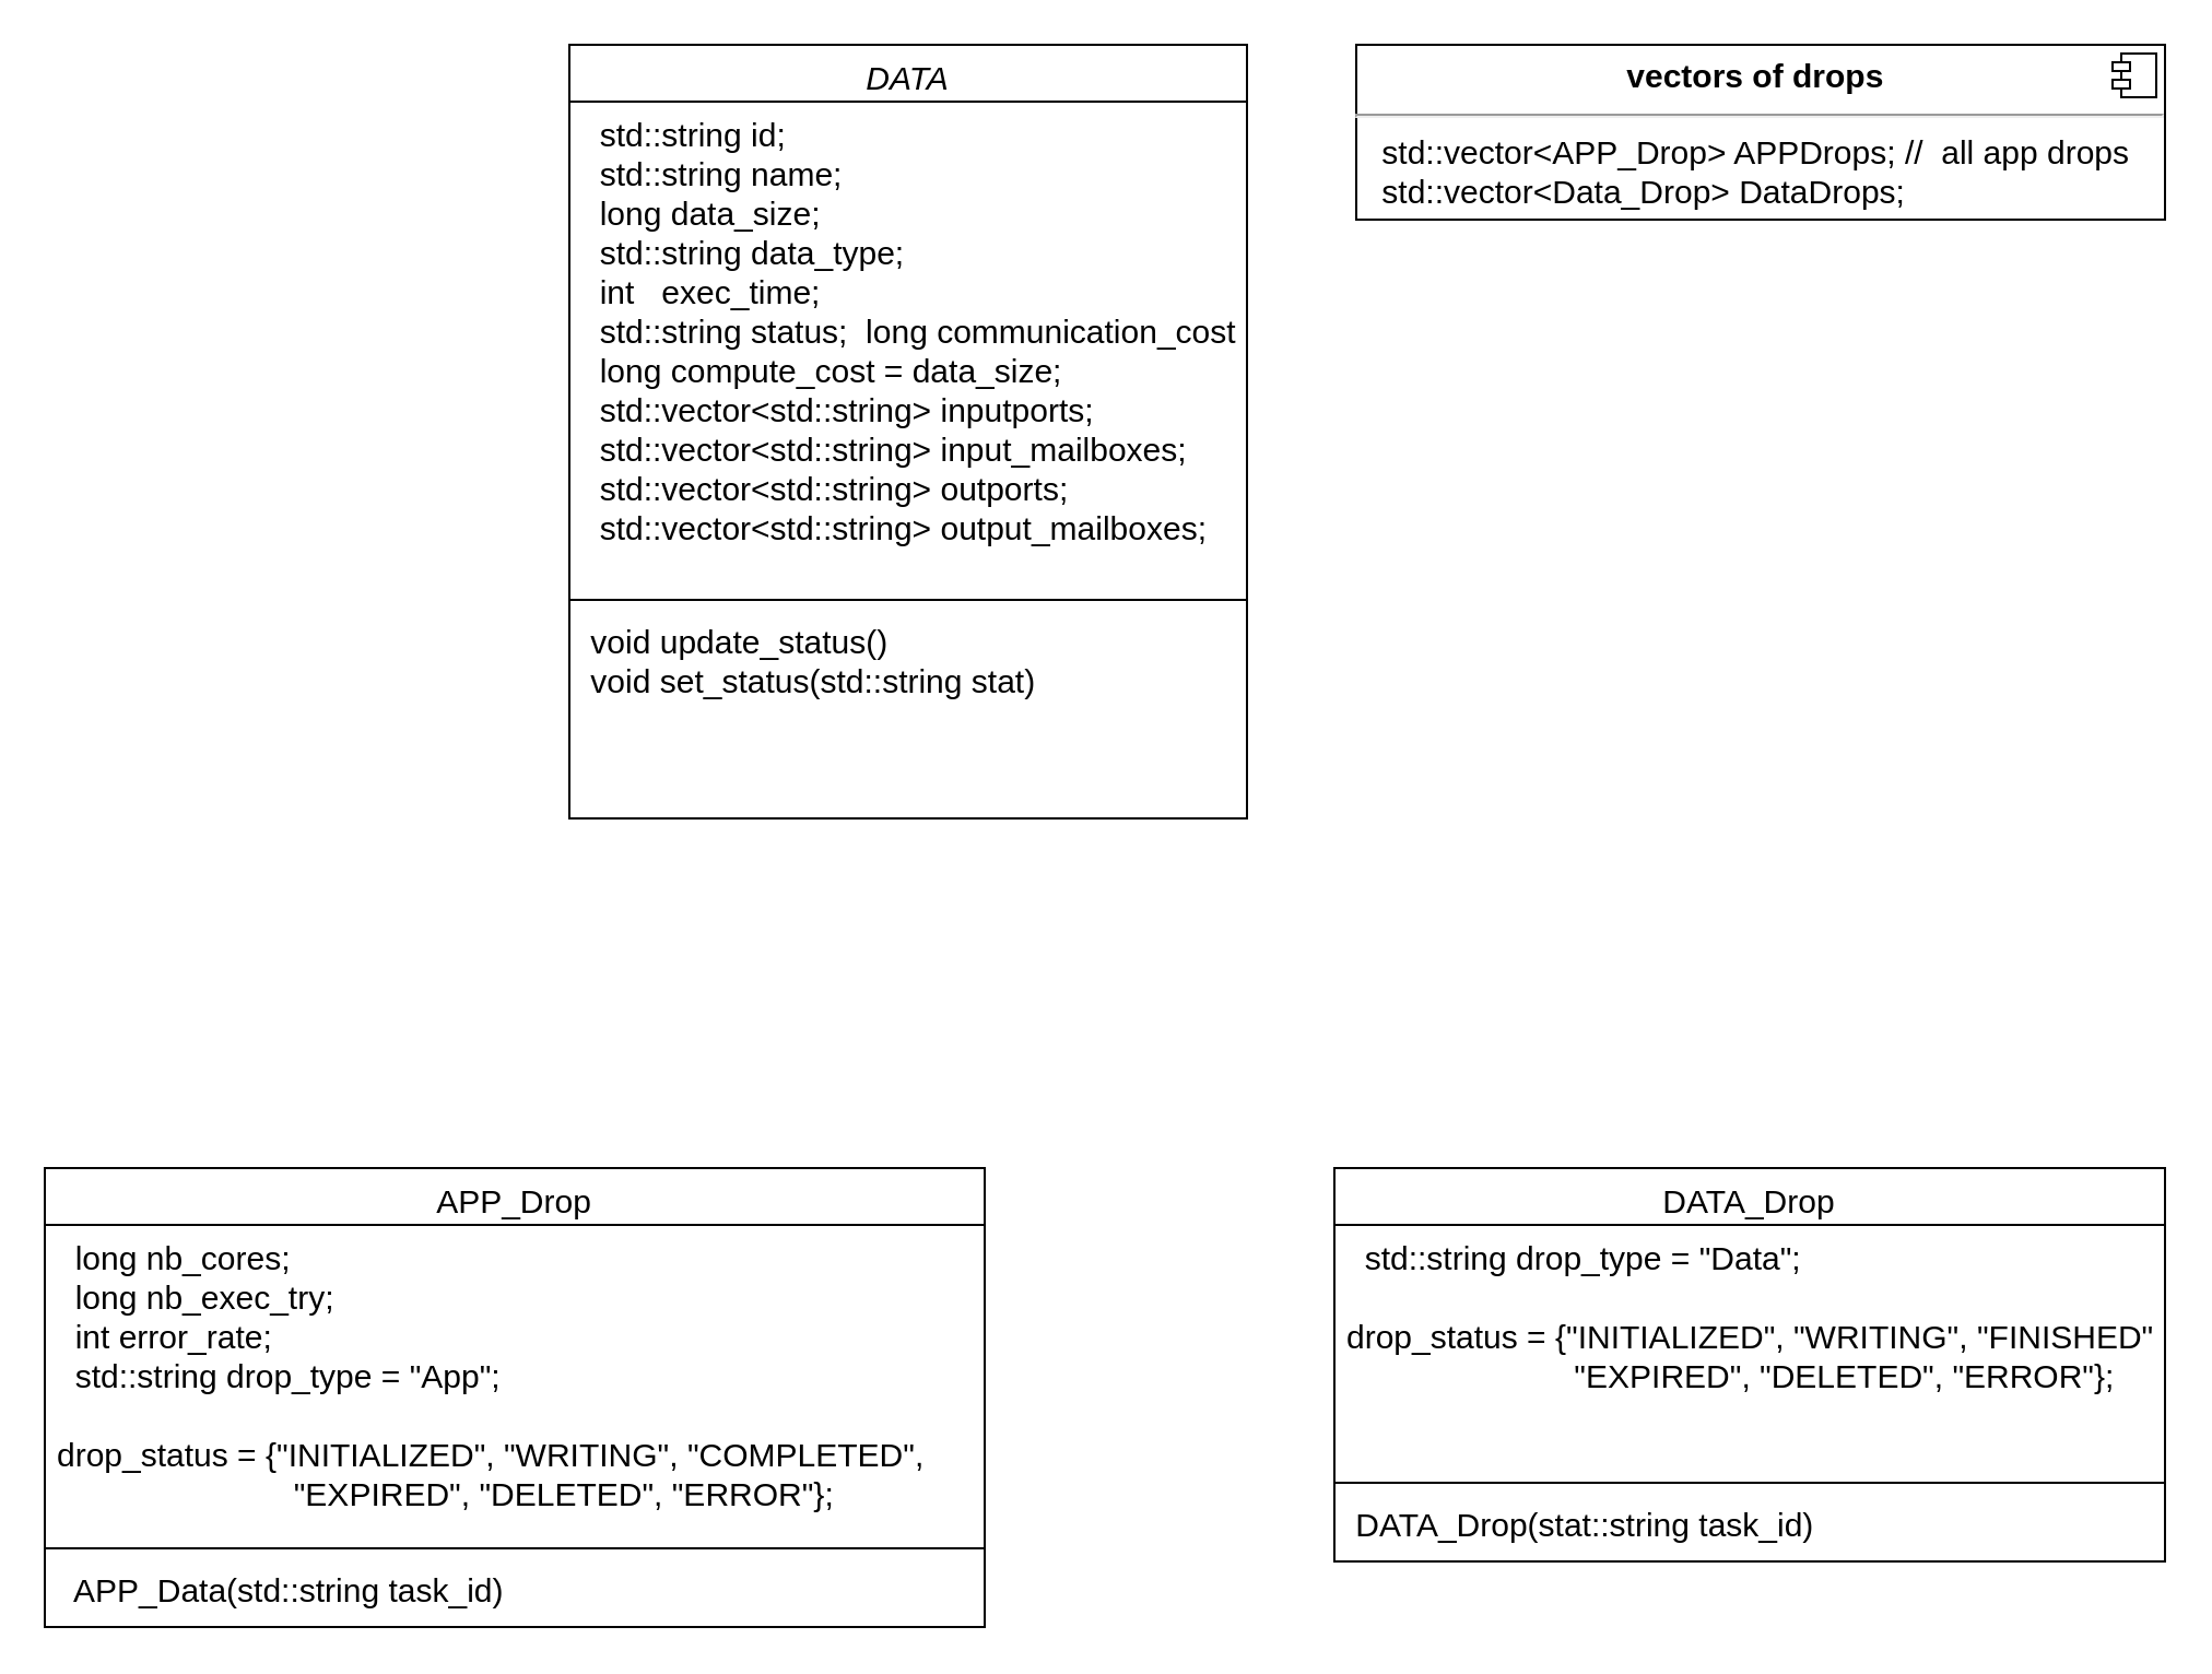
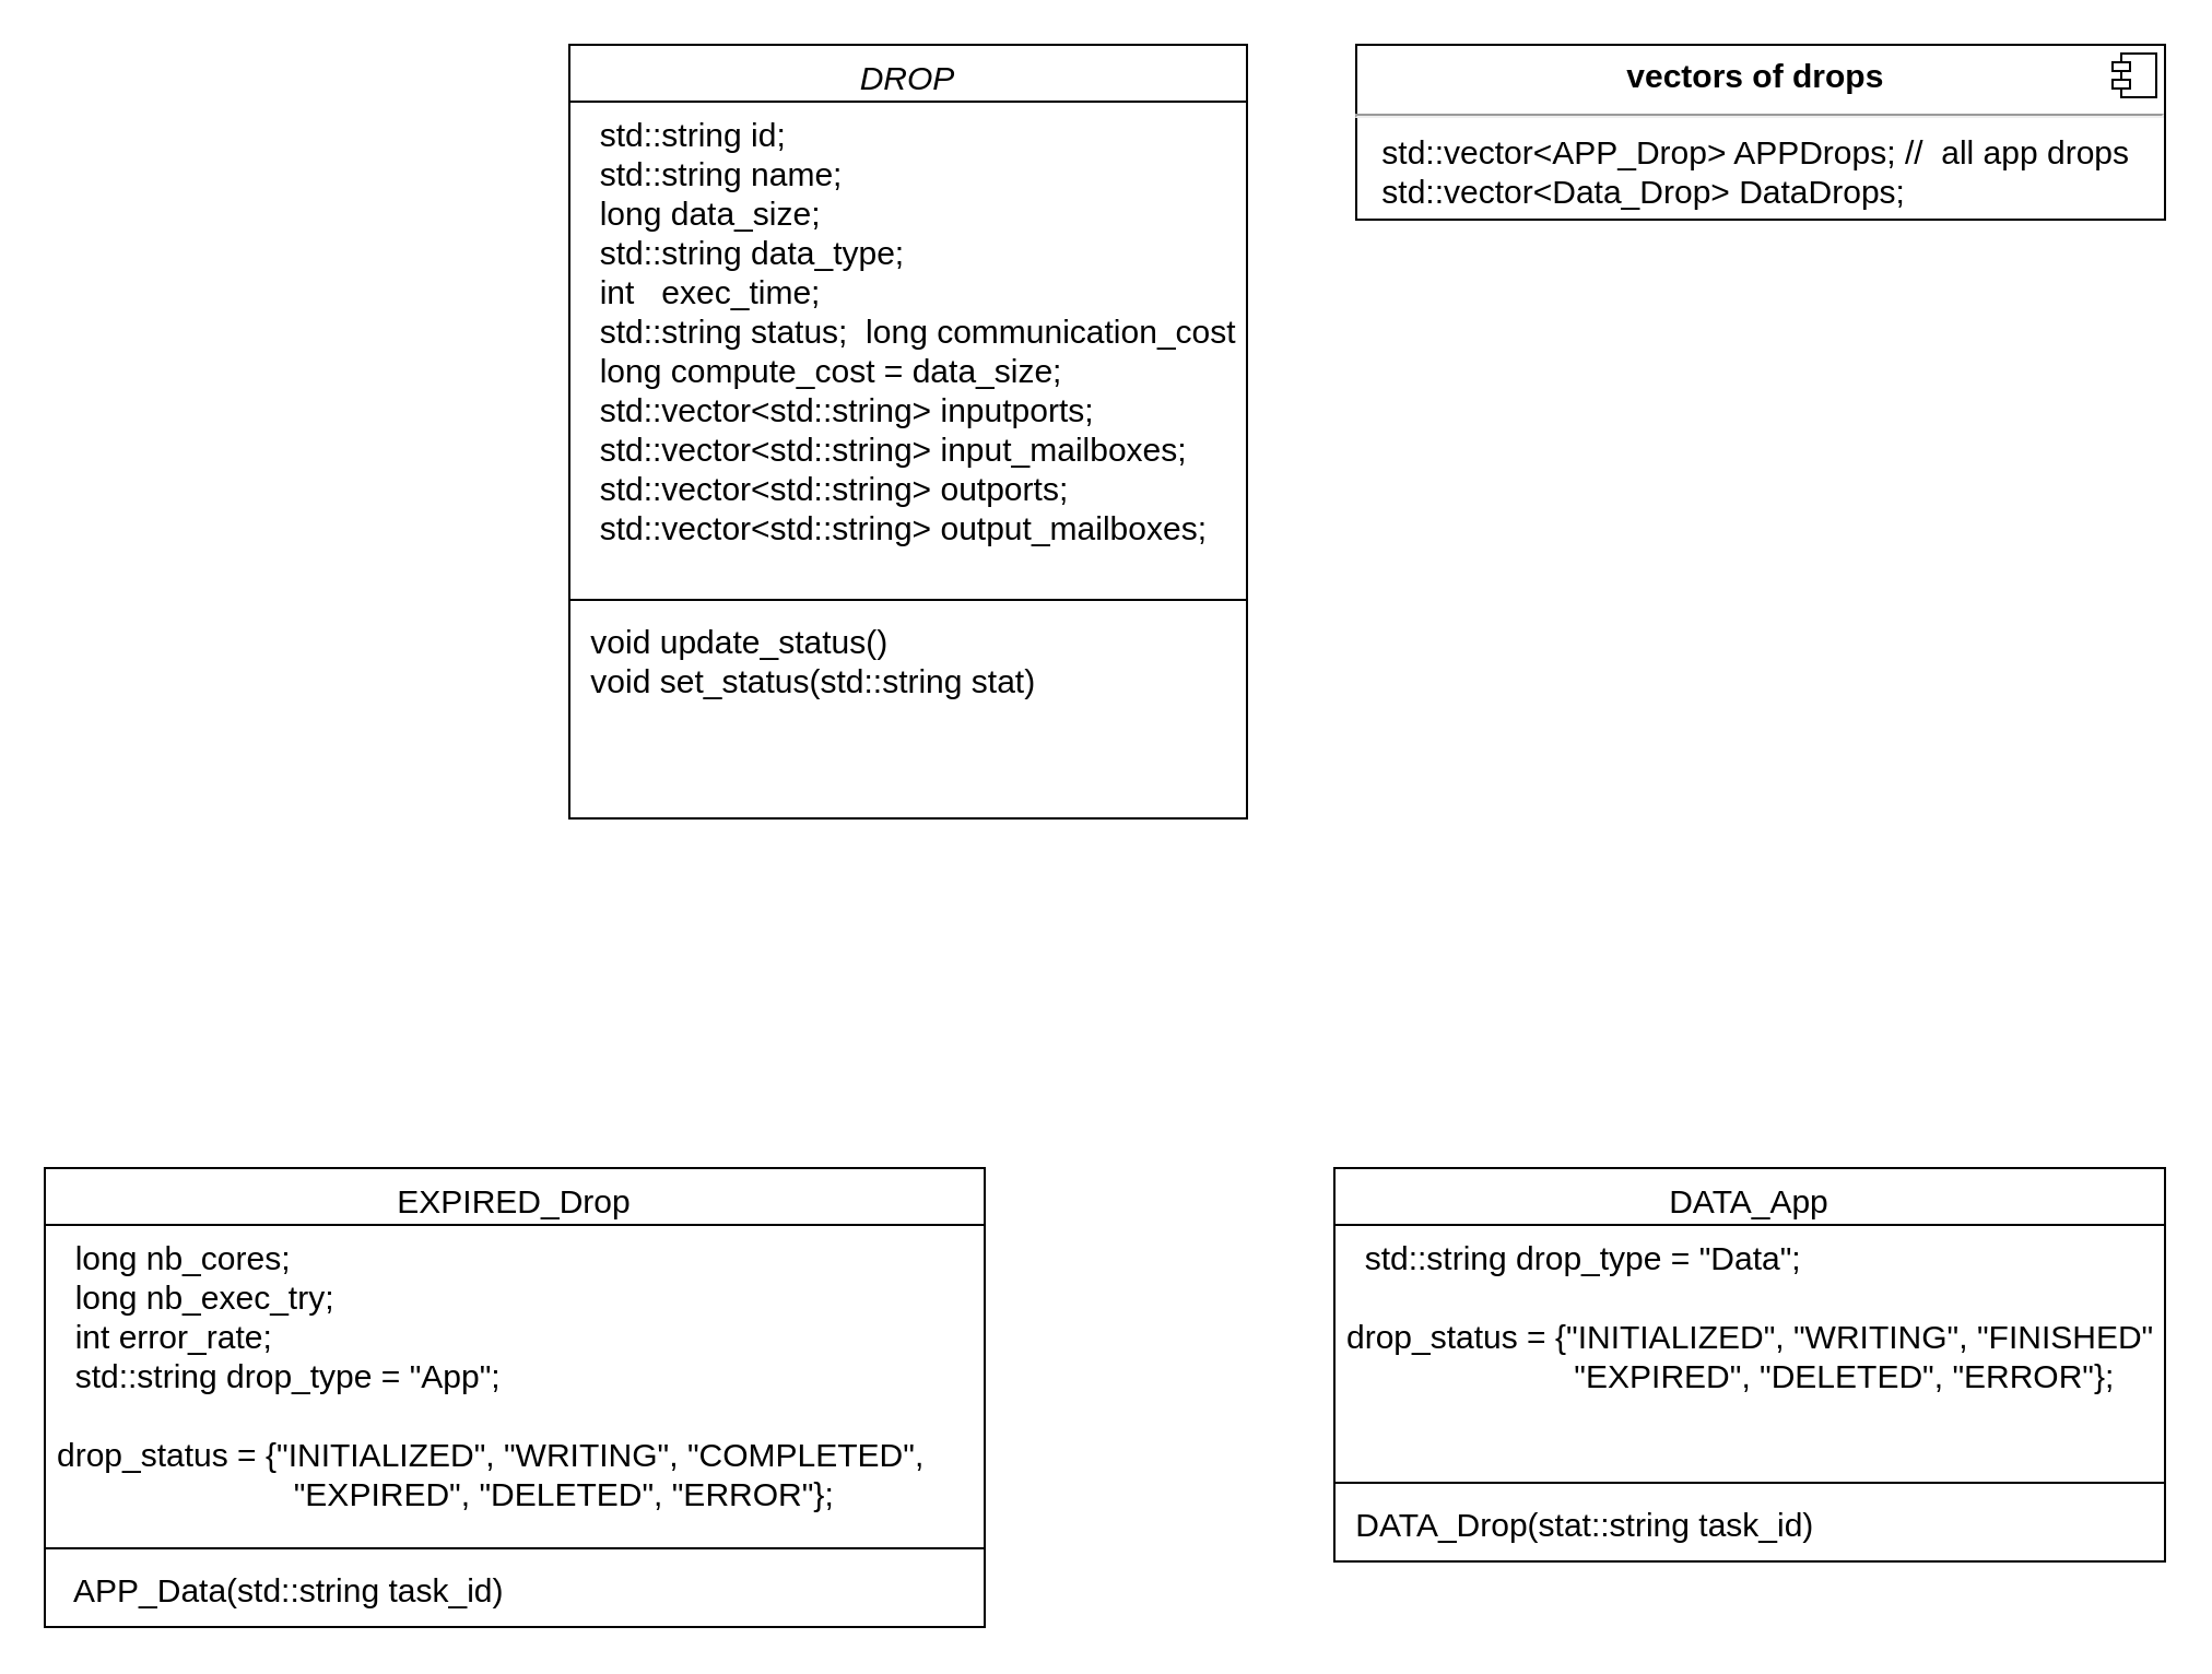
- <mxCell id="2" value="DATA" style="swimlane;fontStyle=2;align=center;verticalAlign=top;childLayout=stackLayout;horizontal=1;startSize=26;horizontalStack=0;resizeParent=1;resizeLast=0;collapsible=1;marginBottom=0;rounded=0;shadow=0;strokeWidth=1;fontSize=15;" parent="1" vertex="1"><mxGeometry x="260" y="20" width="310" height="354" as="geometry"><mxRectangle x="220" y="120" width="160" height="26" as="alternateBounds" /></mxGeometry></mxCell>
+ <mxCell id="2" value="DROP" style="swimlane;fontStyle=2;align=center;verticalAlign=top;childLayout=stackLayout;horizontal=1;startSize=26;horizontalStack=0;resizeParent=1;resizeLast=0;collapsible=1;marginBottom=0;rounded=0;shadow=0;strokeWidth=1;fontSize=15;" parent="1" vertex="1"><mxGeometry x="260" y="20" width="310" height="354" as="geometry"><mxRectangle x="220" y="120" width="160" height="26" as="alternateBounds" /></mxGeometry></mxCell>
- <mxCell id="6" value="APP_Drop" style="swimlane;fontStyle=0;align=center;verticalAlign=top;childLayout=stackLayout;horizontal=1;startSize=26;horizontalStack=0;resizeParent=1;resizeLast=0;collapsible=1;marginBottom=0;rounded=0;shadow=0;strokeWidth=1;fontSize=15;" parent="1" vertex="1"><mxGeometry x="20" y="534" width="430" height="210" as="geometry"><mxRectangle x="130" y="380" width="160" height="26" as="alternateBounds" /></mxGeometry></mxCell>
+ <mxCell id="6" value="EXPIRED_Drop" style="swimlane;fontStyle=0;align=center;verticalAlign=top;childLayout=stackLayout;horizontal=1;startSize=26;horizontalStack=0;resizeParent=1;resizeLast=0;collapsible=1;marginBottom=0;rounded=0;shadow=0;strokeWidth=1;fontSize=15;" parent="1" vertex="1"><mxGeometry x="20" y="534" width="430" height="210" as="geometry"><mxRectangle x="130" y="380" width="160" height="26" as="alternateBounds" /></mxGeometry></mxCell>
- <mxCell id="10" value="DATA_Drop" style="swimlane;fontStyle=0;align=center;verticalAlign=top;childLayout=stackLayout;horizontal=1;startSize=26;horizontalStack=0;resizeParent=1;resizeLast=0;collapsible=1;marginBottom=0;rounded=0;shadow=0;strokeWidth=1;fontSize=15;" parent="1" vertex="1"><mxGeometry x="610" y="534" width="380" height="180" as="geometry"><mxRectangle x="340" y="380" width="170" height="26" as="alternateBounds" /></mxGeometry></mxCell>
+ <mxCell id="10" value="DATA_App" style="swimlane;fontStyle=0;align=center;verticalAlign=top;childLayout=stackLayout;horizontal=1;startSize=26;horizontalStack=0;resizeParent=1;resizeLast=0;collapsible=1;marginBottom=0;rounded=0;shadow=0;strokeWidth=1;fontSize=15;" parent="1" vertex="1"><mxGeometry x="610" y="534" width="380" height="180" as="geometry"><mxRectangle x="340" y="380" width="170" height="26" as="alternateBounds" /></mxGeometry></mxCell>
